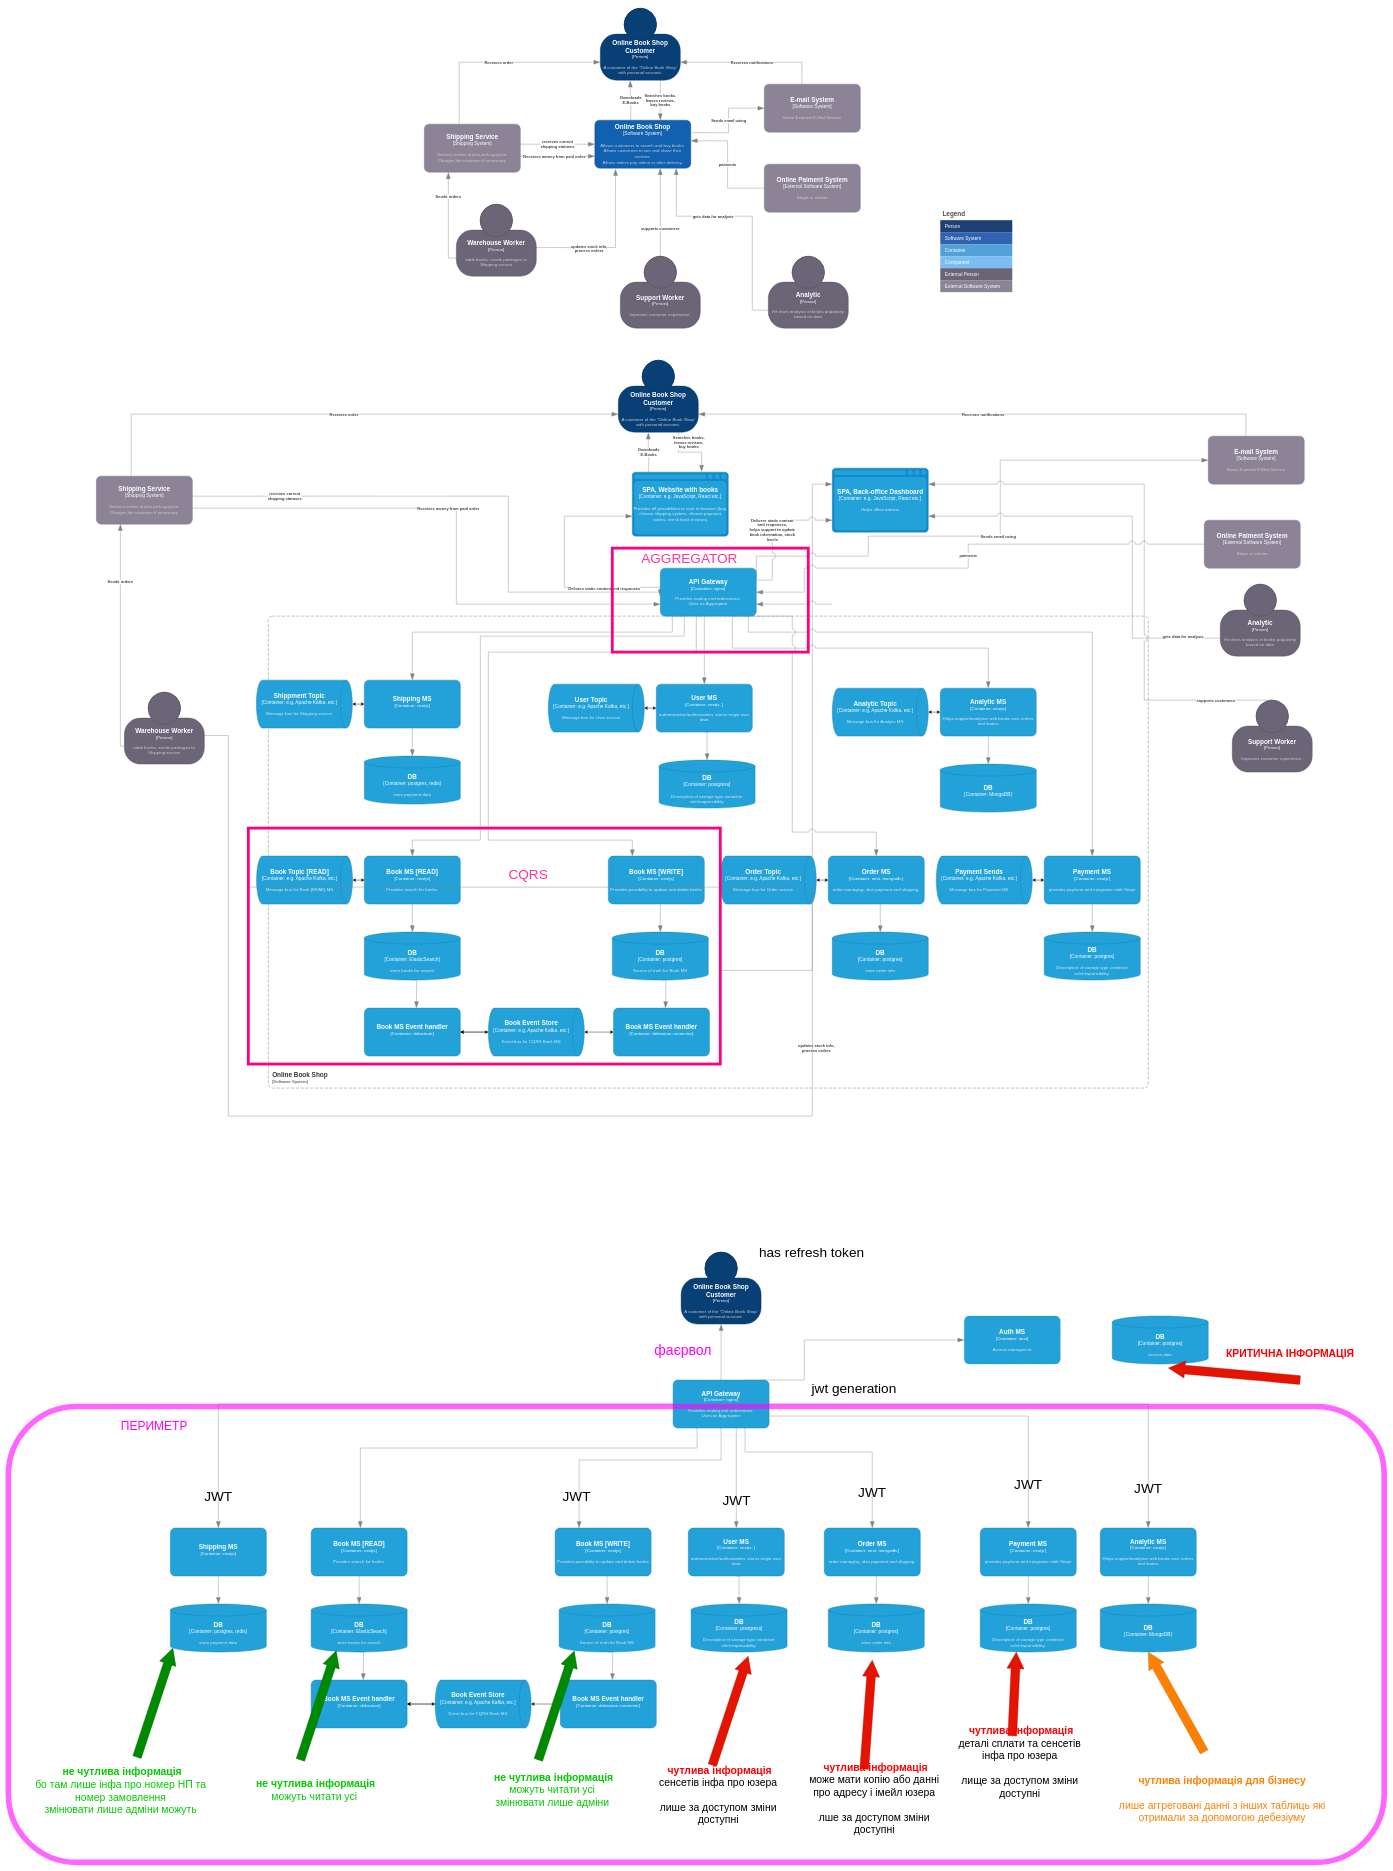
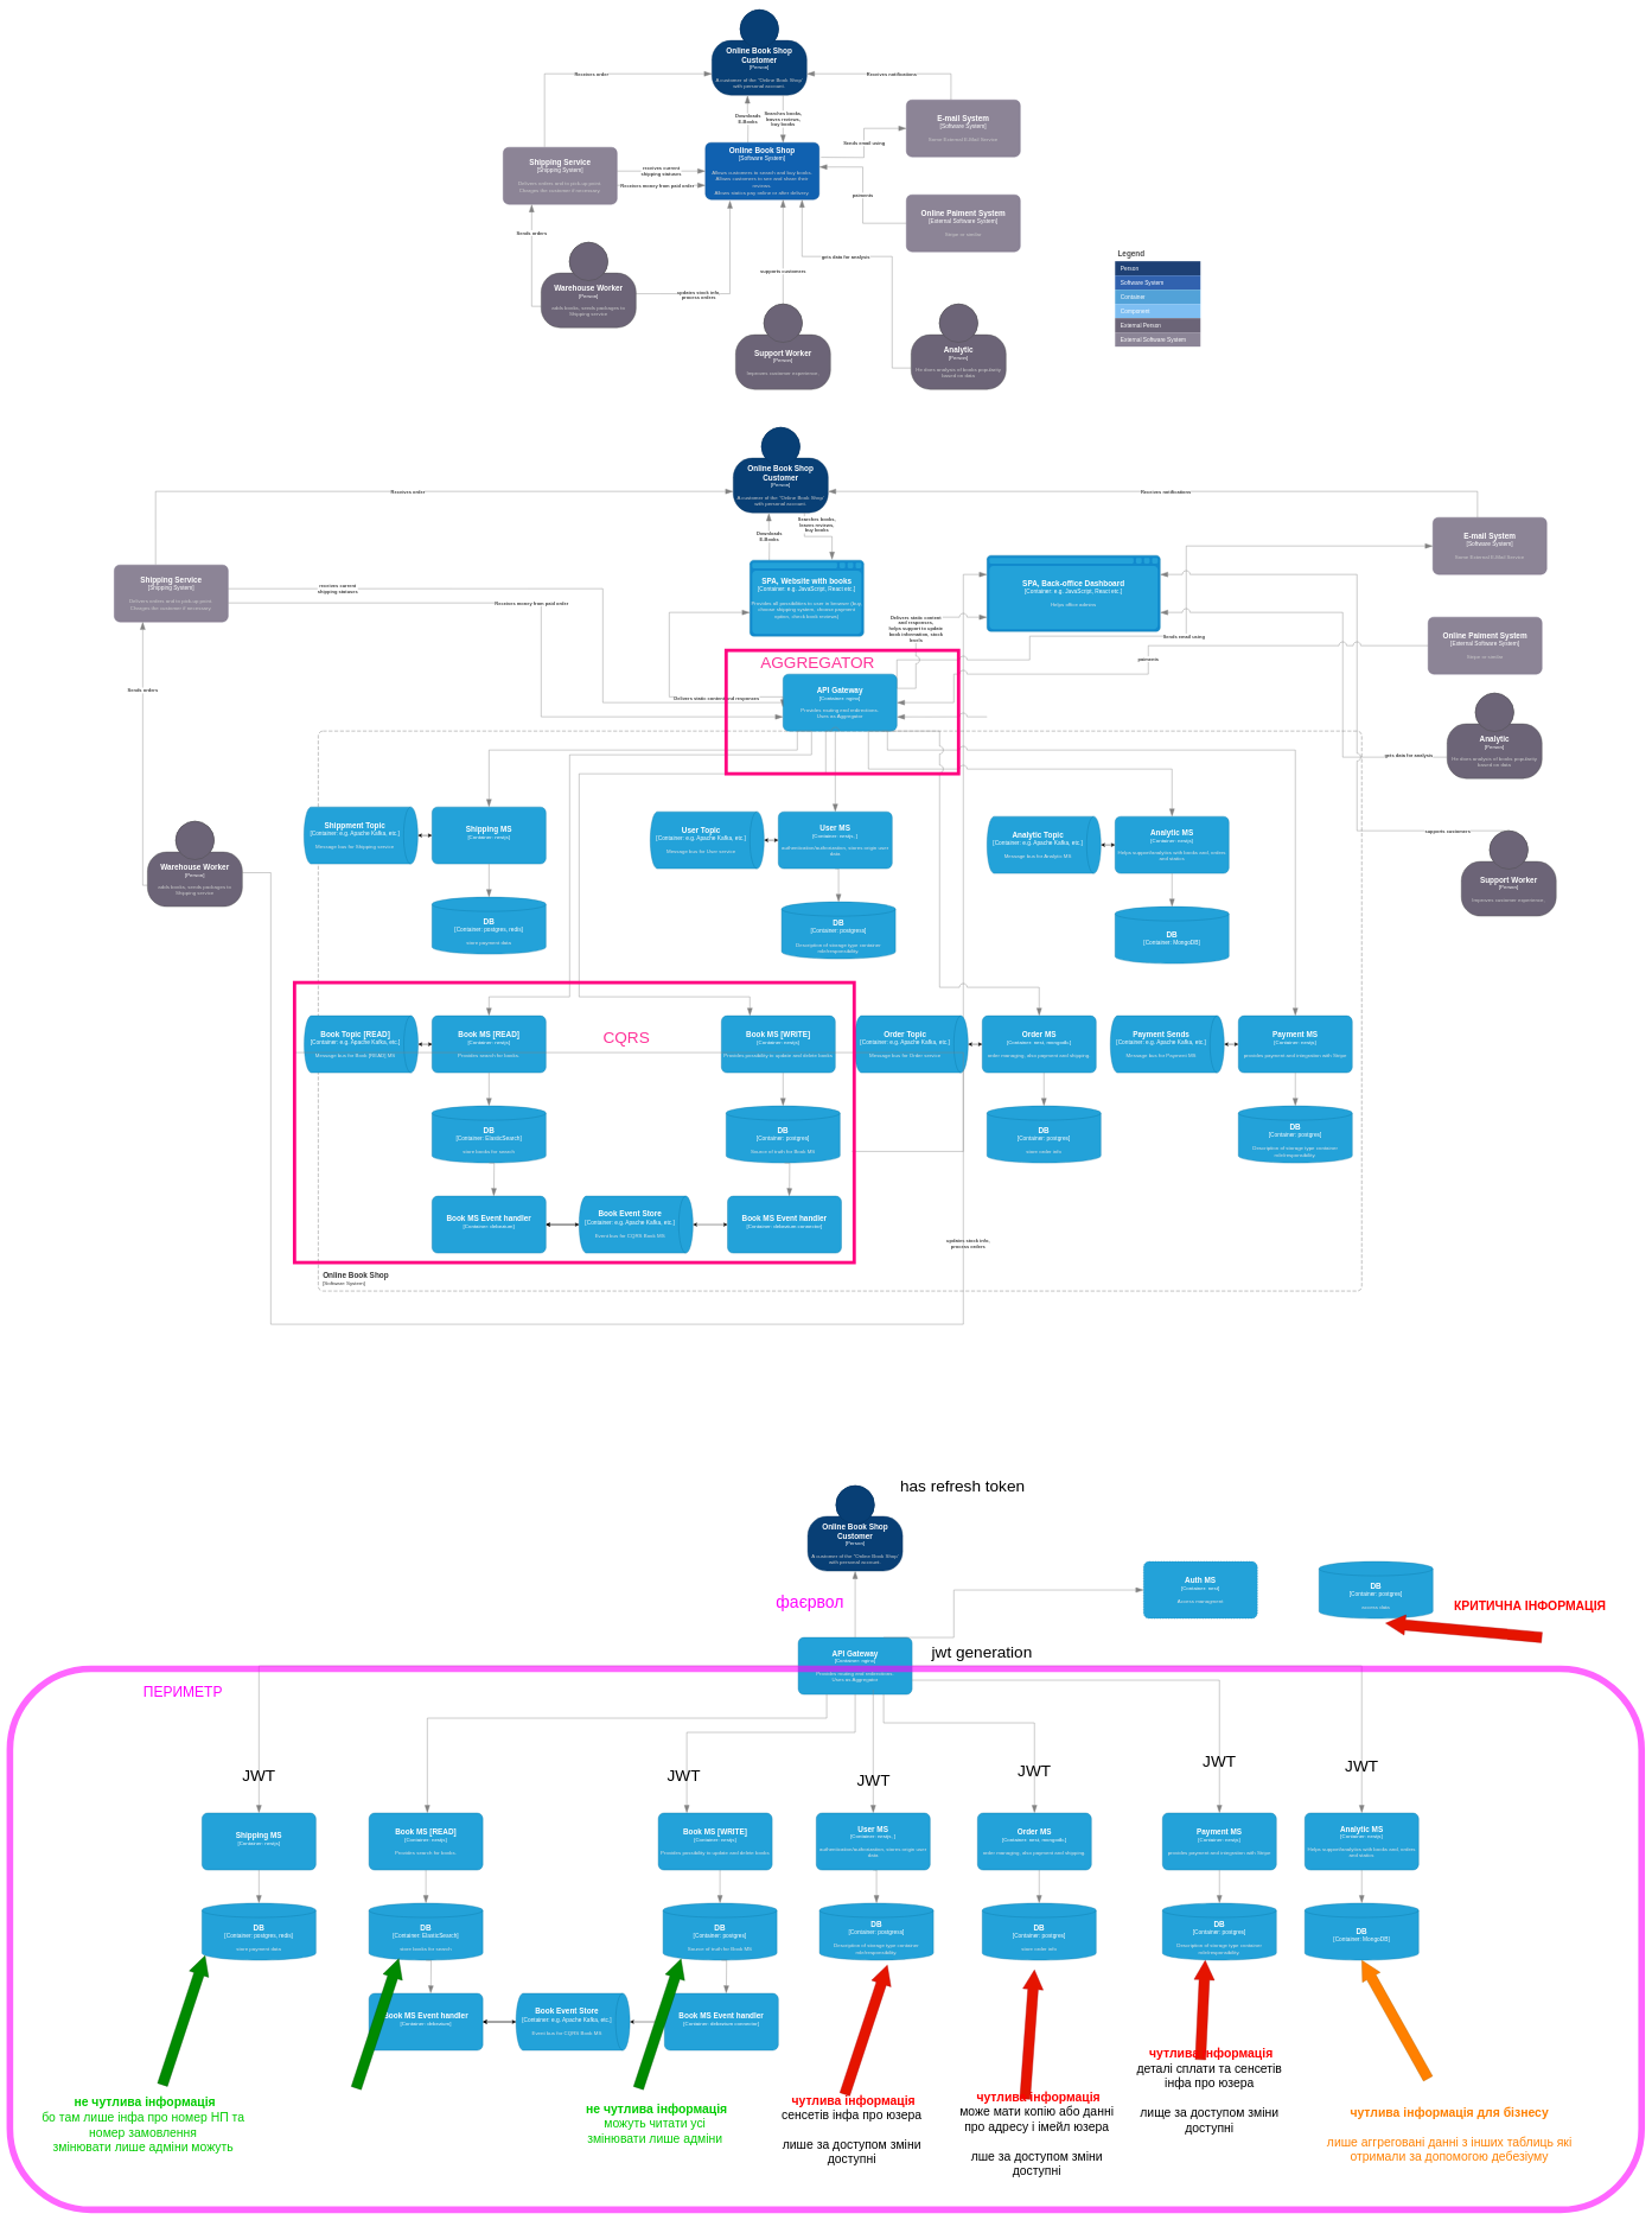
- <mxCell id="65" value="&lt;font style=&quot;font-size: 16px&quot;&gt;&lt;b&gt;SPA, Back-office Dashboard&lt;/b&gt;&lt;/font&gt;&lt;div&gt;[Container:&amp;nbsp;e.g. JavaScript, React etc.]&lt;/div&gt;&lt;br&gt;&lt;div&gt;&lt;font style=&quot;font-size: 11px&quot;&gt;&lt;font color=&quot;#E6E6E6&quot;&gt;Helps office admins &lt;/font&gt;&lt;/div&gt;" style="shape=mxgraph.c4.webBrowserContainer2;whiteSpace=wrap;html=1;boundedLbl=1;rounded=0;labelBackgroundColor=none;strokeColor=#118ACD;fillColor=#23A2D9;strokeColor=#118ACD;strokeColor2=#0E7DAD;fontSize=12;fontColor=#ffffff;align=center;metaEdit=1;points=[[0.5,0,0],[1,0.25,0],[1,0.5,0],[1,0.75,0],[0.5,1,0],[0,0.75,0],[0,0.5,0],[0,0.25,0]];resizable=0;" parent="1" vertex="1"><mxGeometry x="2080" y="1170" width="240" height="160" as="geometry" /></mxCell>
+ <mxCell id="65" value="&lt;font style=&quot;font-size: 16px&quot;&gt;&lt;b&gt;SPA, Back-office Dashboard&lt;/b&gt;&lt;/font&gt;&lt;div&gt;[Container:&amp;nbsp;e.g. JavaScript, React etc.]&lt;/div&gt;&lt;br&gt;&lt;div&gt;&lt;font style=&quot;font-size: 11px&quot;&gt;&lt;font color=&quot;#E6E6E6&quot;&gt;Helps office admins &lt;/font&gt;&lt;/div&gt;" style="shape=mxgraph.c4.webBrowserContainer2;whiteSpace=wrap;html=1;boundedLbl=1;rounded=0;labelBackgroundColor=none;strokeColor=#118ACD;fillColor=#23A2D9;strokeColor=#118ACD;strokeColor2=#0E7DAD;fontSize=12;fontColor=#ffffff;align=center;metaEdit=1;points=[[0.5,0,0],[1,0.25,0],[1,0.5,0],[1,0.75,0],[0.5,1,0],[0,0.75,0],[0,0.5,0],[0,0.25,0]];resizable=0;" parent="1" vertex="1"><mxGeometry x="2080" y="1170" width="365" height="160" as="geometry" /></mxCell>
- <mxCell id="182" value="&lt;font color=&quot;#000000&quot;&gt;&lt;span style=&quot;font-size: 34px;&quot;&gt;jwt generation&lt;/span&gt;&lt;/font&gt;" style="text;html=1;strokeColor=none;fillColor=none;align=center;verticalAlign=middle;whiteSpace=wrap;rounded=0;fontSize=26;fontColor=#00CC00;" vertex="1" parent="1"><mxGeometry x="2014" y="3440" width="241" height="60" as="geometry" /></mxCell>
+ <mxCell id="182" value="&lt;font color=&quot;#000000&quot;&gt;&lt;span style=&quot;font-size: 34px;&quot;&gt;jwt generation&lt;/span&gt;&lt;/font&gt;" style="text;html=1;strokeColor=none;fillColor=none;align=center;verticalAlign=middle;whiteSpace=wrap;rounded=0;fontSize=26;fontColor=#00CC00;" vertex="1" parent="1"><mxGeometry x="1949" y="3450" width="241" height="60" as="geometry" /></mxCell>
- <mxCell id="155" value="&lt;font style=&quot;font-size: 26px;&quot; color=&quot;#00cc00&quot;&gt;&lt;b&gt;&amp;nbsp;не чутлива інформація&lt;/b&gt;&lt;br&gt;можуть читати усі&lt;br&gt;&lt;/font&gt;" style="text;html=1;strokeColor=none;fillColor=none;align=center;verticalAlign=middle;whiteSpace=wrap;rounded=0;" vertex="1" parent="1"><mxGeometry x="620" y="4420" width="330" height="110" as="geometry" /></mxCell>
